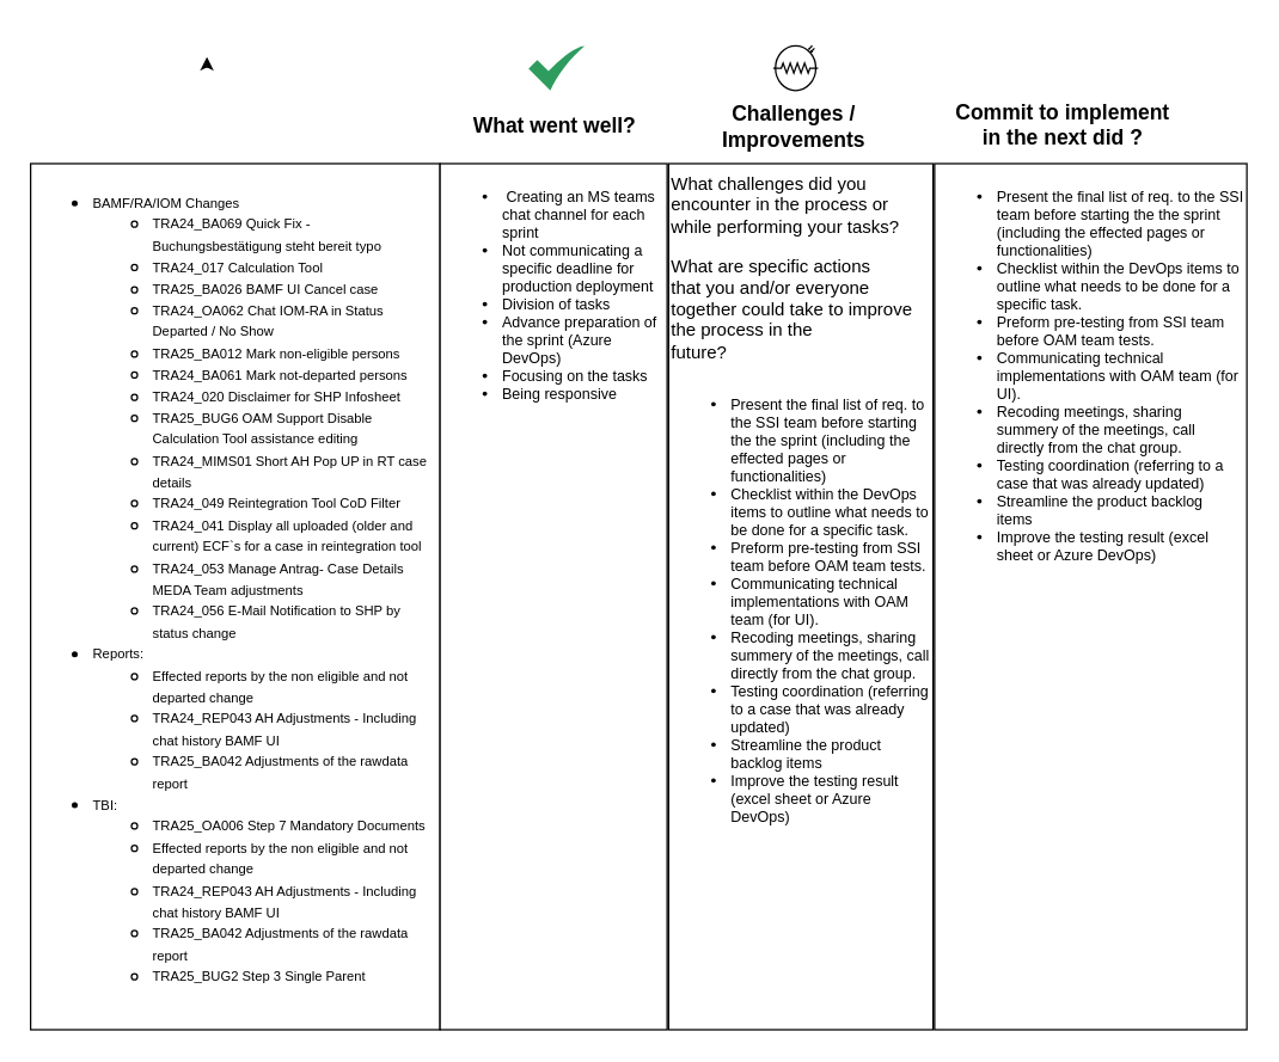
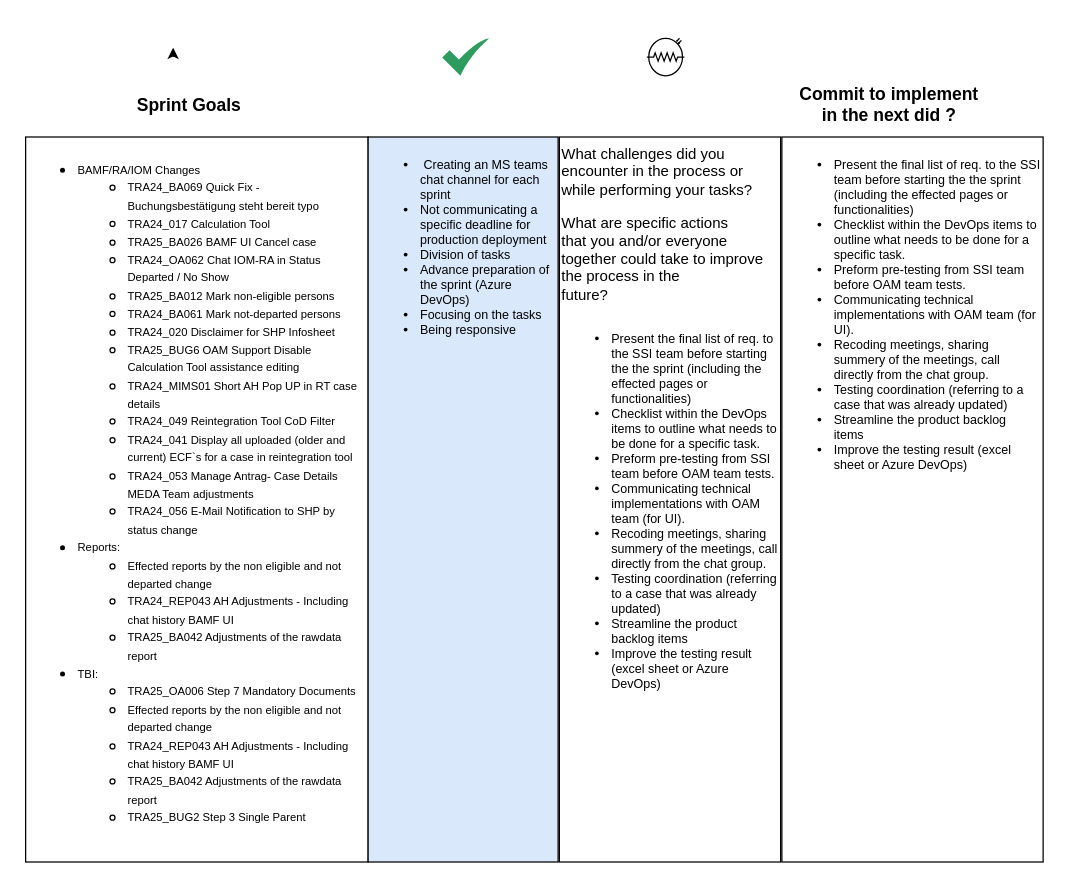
+ <mxCell id="3" value="Sprint Goals" style="text;html=1;align=center;verticalAlign=middle;whiteSpace=wrap;rounded=0;fontStyle=1;fontSize=14;" vertex="1" parent="1"><mxGeometry x="76" y="69" width="150" height="30" as="geometry" /></mxCell>
- <mxCell id="5" value="What went well?" style="text;html=1;align=center;verticalAlign=middle;whiteSpace=wrap;rounded=0;fontStyle=1;fontSize=14;" vertex="1" parent="1"><mxGeometry x="296" y="69" width="150" height="30" as="geometry" /></mxCell>
- <mxCell id="7" value="Challenges / Improvements" style="text;html=1;align=center;verticalAlign=middle;whiteSpace=wrap;rounded=0;fontStyle=1;fontSize=14;" vertex="1" parent="1"><mxGeometry x="456" y="69" width="150" height="30" as="geometry" /></mxCell>
- <mxCell id="4" value="&lt;ul&gt;&lt;li&gt;&amp;nbsp;Creating an MS teams chat channel for each sprint&lt;/li&gt;&lt;li&gt;Not communicating a specific deadline for production deployment&lt;/li&gt;&lt;li&gt;Division of tasks&lt;/li&gt;&lt;li&gt;Advance preparation of the sprint (Azure DevOps)&lt;/li&gt;&lt;li&gt;Focusing on the tasks&lt;/li&gt;&lt;li&gt;Being responsive&lt;/li&gt;&lt;/ul&gt;" style="rounded=0;whiteSpace=wrap;html=1;align=left;verticalAlign=top;fontSize=10;" vertex="1" parent="1"><mxGeometry x="294" y="109" width="152" height="580" as="geometry" /></mxCell>
+ <mxCell id="4" value="&lt;ul&gt;&lt;li&gt;&amp;nbsp;Creating an MS teams chat channel for each sprint&lt;/li&gt;&lt;li&gt;Not communicating a specific deadline for production deployment&lt;/li&gt;&lt;li&gt;Division of tasks&lt;/li&gt;&lt;li&gt;Advance preparation of the sprint (Azure DevOps)&lt;/li&gt;&lt;li&gt;Focusing on the tasks&lt;/li&gt;&lt;li&gt;Being responsive&lt;/li&gt;&lt;/ul&gt;" style="rounded=0;whiteSpace=wrap;html=1;align=left;verticalAlign=top;fontSize=10;fillColor=#dae8fc;" vertex="1" parent="1"><mxGeometry x="294" y="109" width="152" height="580" as="geometry" /></mxCell>
